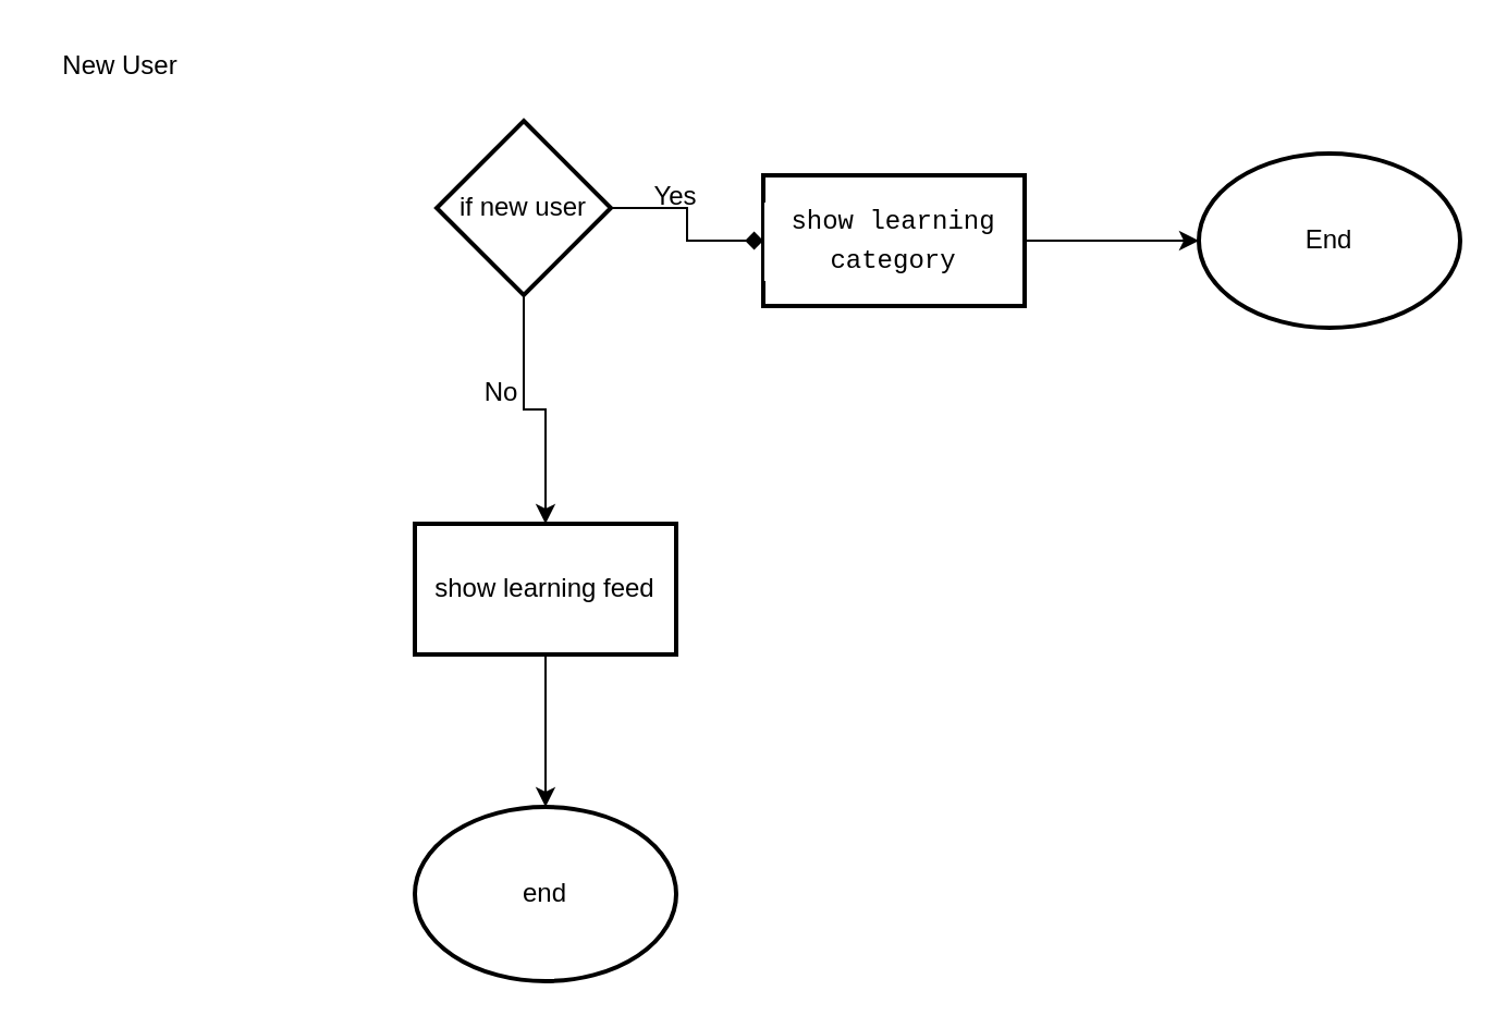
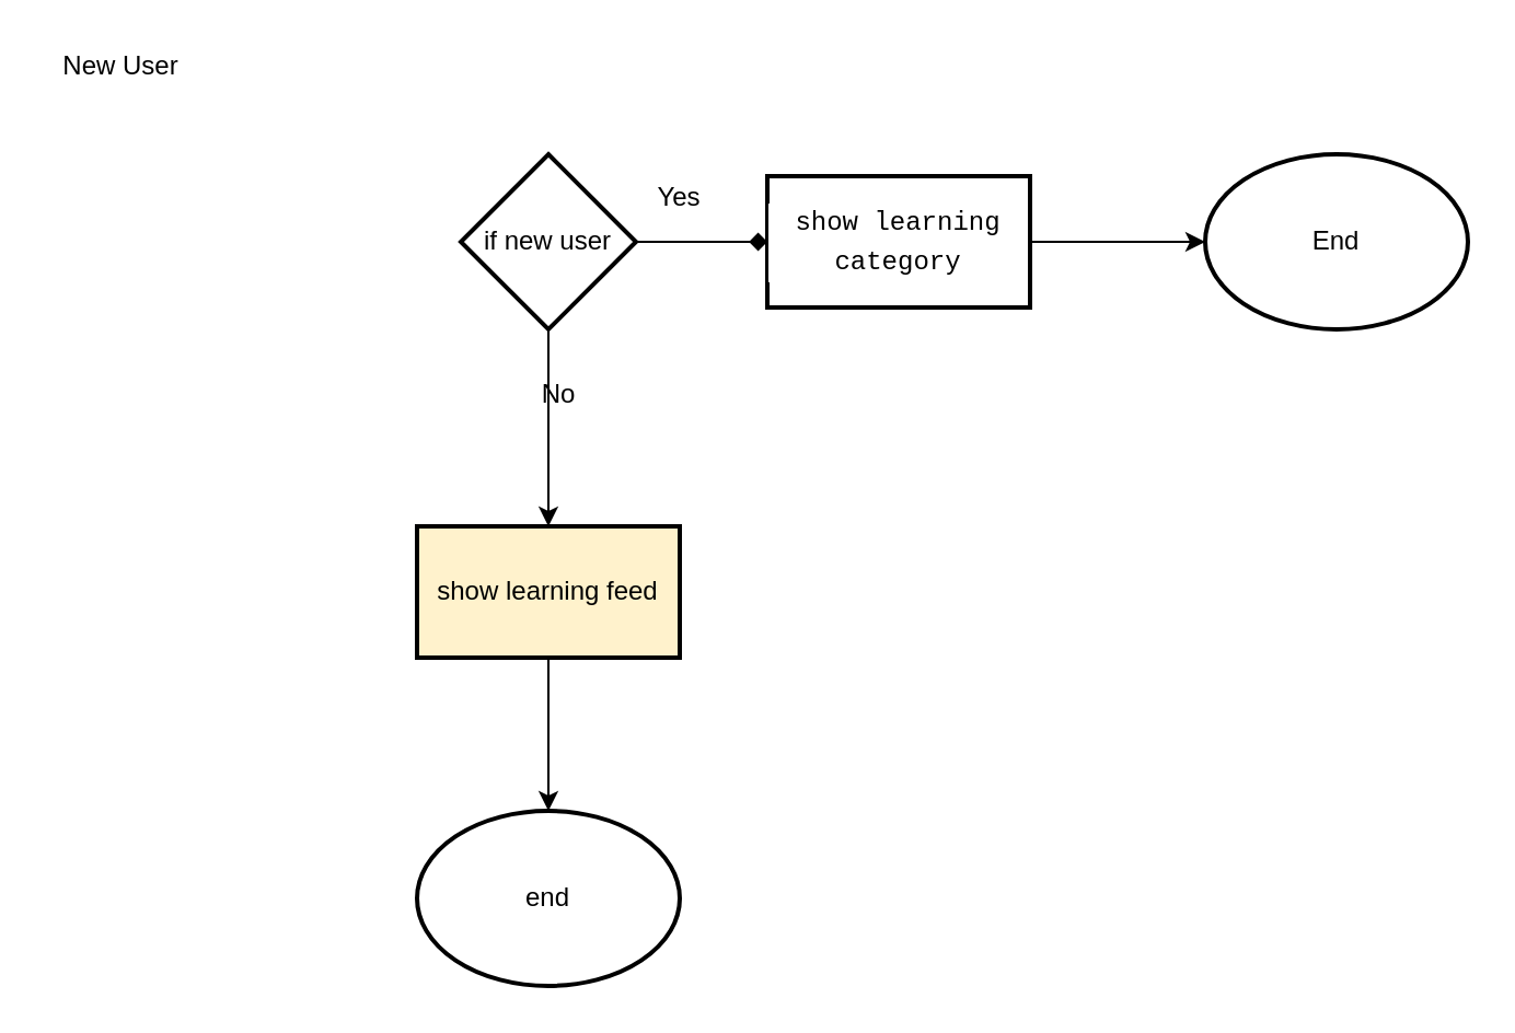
- <mxCell id="4" value="if new user" style="rhombus;whiteSpace=wrap;html=1;strokeWidth=2;" vertex="1" parent="1"><mxGeometry x="200" y="55" width="80" height="80" as="geometry" /></mxCell>
+ <mxCell id="4" value="if new user" style="rhombus;whiteSpace=wrap;html=1;strokeWidth=2;" vertex="1" parent="1"><mxGeometry x="210" y="70" width="80" height="80" as="geometry" /></mxCell>
- <mxCell id="10" value="No" style="text;html=1;strokeColor=none;fillColor=none;align=center;verticalAlign=middle;whiteSpace=wrap;rounded=0;" vertex="1" parent="1"><mxGeometry x="210" y="170" width="40" height="20" as="geometry" /></mxCell>
+ <mxCell id="10" value="No" style="text;html=1;strokeColor=none;fillColor=none;align=center;verticalAlign=middle;whiteSpace=wrap;rounded=0;" vertex="1" parent="1"><mxGeometry x="235" y="170" width="40" height="20" as="geometry" /></mxCell>
- <mxCell id="6" value="show learning feed" style="whiteSpace=wrap;html=1;strokeWidth=2;" vertex="1" parent="1"><mxGeometry x="190" y="240" width="120" height="60" as="geometry" /></mxCell>
+ <mxCell id="6" value="show learning feed" style="whiteSpace=wrap;html=1;strokeWidth=2;fillColor=#fff2cc;" vertex="1" parent="1"><mxGeometry x="190" y="240" width="120" height="60" as="geometry" /></mxCell>
